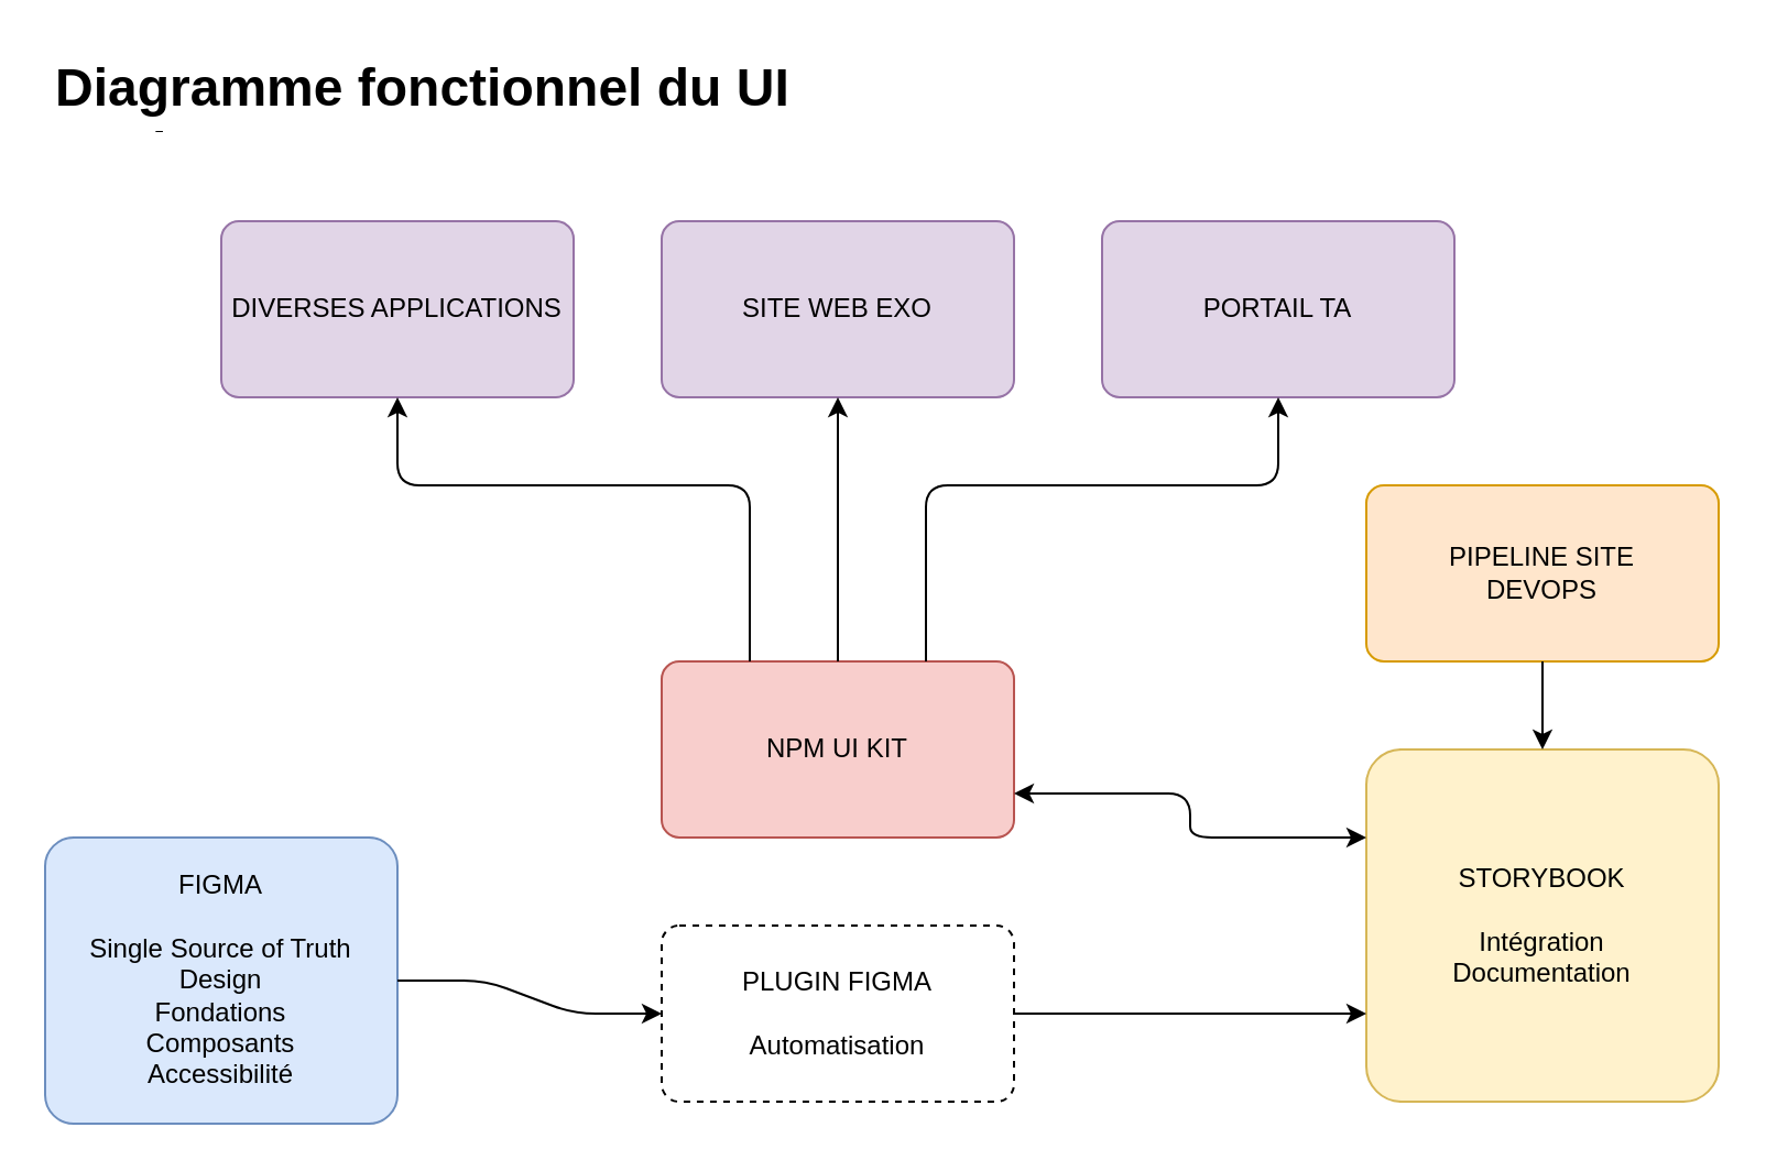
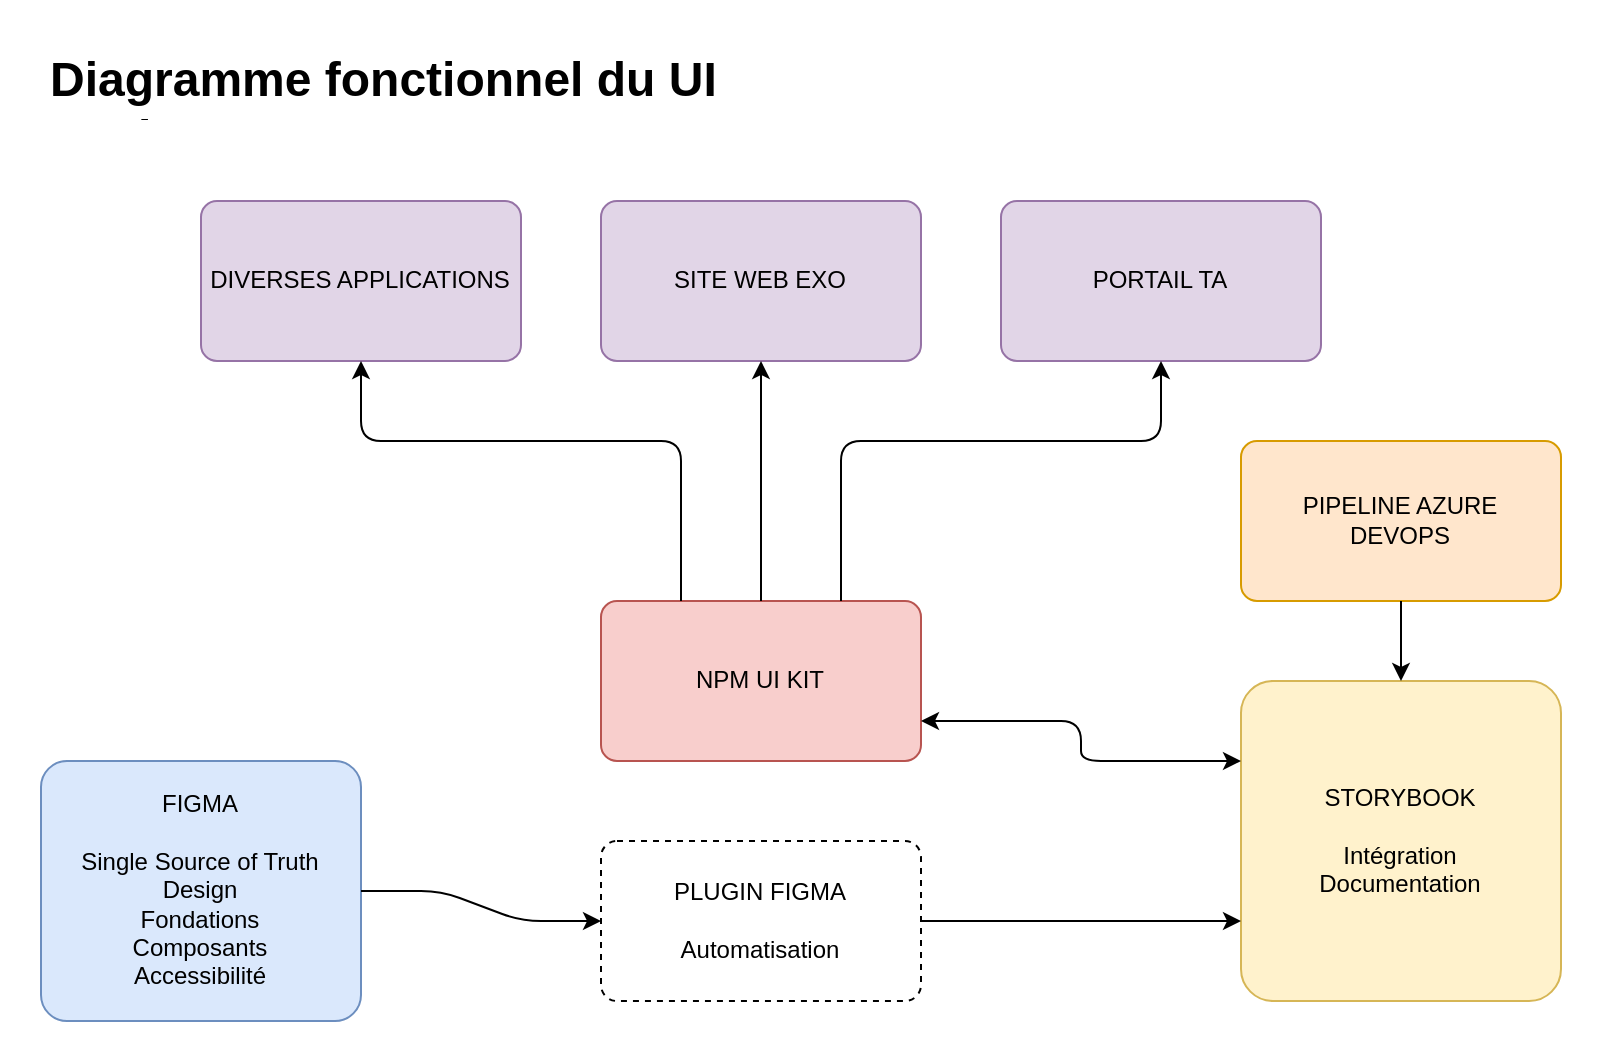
- <mxCell id="4" value="PIPELINE SITE&lt;br&gt;DEVOPS" style="rounded=1;whiteSpace=wrap;html=1;arcSize=10;fillColor=#ffe6cc;strokeColor=#d79b00;" parent="1" vertex="1"><mxGeometry x="620" y="220" width="160" height="80" as="geometry" /></mxCell>
+ <mxCell id="4" value="PIPELINE AZURE&lt;br&gt;DEVOPS" style="rounded=1;whiteSpace=wrap;html=1;arcSize=10;fillColor=#ffe6cc;strokeColor=#d79b00;" parent="1" vertex="1"><mxGeometry x="620" y="220" width="160" height="80" as="geometry" /></mxCell>
